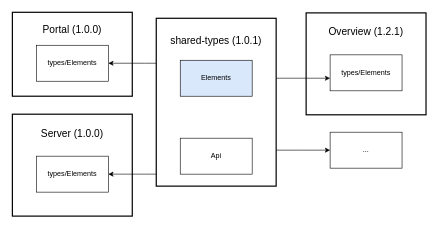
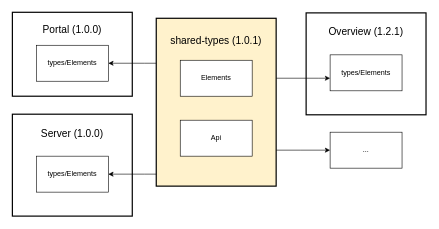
- <mxCell id="9" value="Elements" style="rounded=0;whiteSpace=wrap;html=1;fillColor=#dae8fc;" parent="1" vertex="1"><mxGeometry x="300" y="100" width="120" height="60" as="geometry" /></mxCell>
+ <mxCell id="9" value="Elements" style="rounded=0;whiteSpace=wrap;html=1;" parent="1" vertex="1"><mxGeometry x="300" y="100" width="120" height="60" as="geometry" /></mxCell>
- <mxCell id="8" value="&lt;h2 style=&quot;line-height: 90%;&quot;&gt;&lt;span style=&quot;font-size: 17px; font-weight: 400;&quot;&gt;shared-types (1.0.1)&lt;/span&gt;&lt;/h2&gt;&lt;div&gt;&lt;span style=&quot;font-size: 17px; font-weight: 400;&quot;&gt;&lt;br&gt;&lt;/span&gt;&lt;/div&gt;&lt;div&gt;&lt;span style=&quot;font-size: 17px; font-weight: 400;&quot;&gt;&lt;br&gt;&lt;/span&gt;&lt;/div&gt;&lt;div&gt;&lt;span style=&quot;font-size: 17px; font-weight: 400;&quot;&gt;&lt;br&gt;&lt;/span&gt;&lt;/div&gt;&lt;div&gt;&lt;span style=&quot;font-size: 17px; font-weight: 400;&quot;&gt;&lt;br&gt;&lt;/span&gt;&lt;/div&gt;&lt;div&gt;&lt;span style=&quot;font-size: 17px; font-weight: 400;&quot;&gt;&lt;br&gt;&lt;/span&gt;&lt;/div&gt;&lt;div&gt;&lt;span style=&quot;font-size: 17px; font-weight: 400;&quot;&gt;&lt;br&gt;&lt;/span&gt;&lt;/div&gt;&lt;div&gt;&lt;span style=&quot;font-size: 17px; font-weight: 400;&quot;&gt;&lt;br&gt;&lt;/span&gt;&lt;/div&gt;&lt;div&gt;&lt;span style=&quot;font-size: 17px; font-weight: 400;&quot;&gt;&lt;br&gt;&lt;/span&gt;&lt;/div&gt;&lt;div&gt;&lt;span style=&quot;font-size: 17px; font-weight: 400;&quot;&gt;&lt;br&gt;&lt;/span&gt;&lt;/div&gt;&lt;div&gt;&lt;span style=&quot;font-size: 17px; font-weight: 400;&quot;&gt;&lt;br&gt;&lt;/span&gt;&lt;/div&gt;" style="rounded=0;whiteSpace=wrap;html=1;strokeColor=default;strokeWidth=2;" parent="1" vertex="1"><mxGeometry x="260" y="30" width="200" height="280" as="geometry" /></mxCell>
+ <mxCell id="8" value="&lt;h2 style=&quot;line-height: 90%;&quot;&gt;&lt;span style=&quot;font-size: 17px; font-weight: 400;&quot;&gt;shared-types (1.0.1)&lt;/span&gt;&lt;/h2&gt;&lt;div&gt;&lt;span style=&quot;font-size: 17px; font-weight: 400;&quot;&gt;&lt;br&gt;&lt;/span&gt;&lt;/div&gt;&lt;div&gt;&lt;span style=&quot;font-size: 17px; font-weight: 400;&quot;&gt;&lt;br&gt;&lt;/span&gt;&lt;/div&gt;&lt;div&gt;&lt;span style=&quot;font-size: 17px; font-weight: 400;&quot;&gt;&lt;br&gt;&lt;/span&gt;&lt;/div&gt;&lt;div&gt;&lt;span style=&quot;font-size: 17px; font-weight: 400;&quot;&gt;&lt;br&gt;&lt;/span&gt;&lt;/div&gt;&lt;div&gt;&lt;span style=&quot;font-size: 17px; font-weight: 400;&quot;&gt;&lt;br&gt;&lt;/span&gt;&lt;/div&gt;&lt;div&gt;&lt;span style=&quot;font-size: 17px; font-weight: 400;&quot;&gt;&lt;br&gt;&lt;/span&gt;&lt;/div&gt;&lt;div&gt;&lt;span style=&quot;font-size: 17px; font-weight: 400;&quot;&gt;&lt;br&gt;&lt;/span&gt;&lt;/div&gt;&lt;div&gt;&lt;span style=&quot;font-size: 17px; font-weight: 400;&quot;&gt;&lt;br&gt;&lt;/span&gt;&lt;/div&gt;&lt;div&gt;&lt;span style=&quot;font-size: 17px; font-weight: 400;&quot;&gt;&lt;br&gt;&lt;/span&gt;&lt;/div&gt;&lt;div&gt;&lt;span style=&quot;font-size: 17px; font-weight: 400;&quot;&gt;&lt;br&gt;&lt;/span&gt;&lt;/div&gt;" style="rounded=0;whiteSpace=wrap;html=1;strokeColor=default;strokeWidth=2;fillColor=#fff2cc;" parent="1" vertex="1"><mxGeometry x="260" y="30" width="200" height="280" as="geometry" /></mxCell>
- <mxCell id="10" value="Api" style="rounded=0;whiteSpace=wrap;html=1;" parent="1" vertex="1"><mxGeometry x="300" y="230" width="120" height="60" as="geometry" /></mxCell>
+ <mxCell id="10" value="Api" style="rounded=0;whiteSpace=wrap;html=1;" parent="1" vertex="1"><mxGeometry x="300" y="200" width="120" height="60" as="geometry" /></mxCell>
